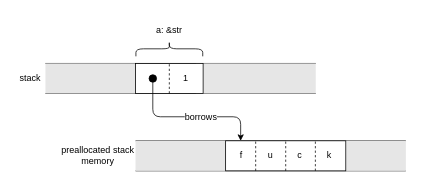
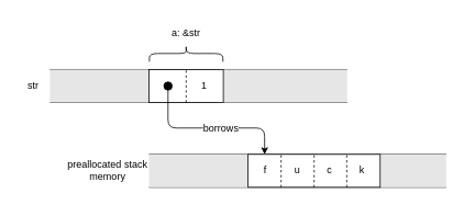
- <mxCell id="28" value="stack" style="text;html=1;strokeColor=none;fillColor=none;align=center;verticalAlign=middle;whiteSpace=wrap;rounded=0;" parent="1" vertex="1"><mxGeometry x="20" y="94" width="40" height="20" as="geometry" /></mxCell>
+ <mxCell id="28" value="str" style="text;html=1;strokeColor=none;fillColor=none;align=center;verticalAlign=middle;whiteSpace=wrap;rounded=0;" parent="1" vertex="1"><mxGeometry x="20" y="94" width="40" height="20" as="geometry" /></mxCell>
